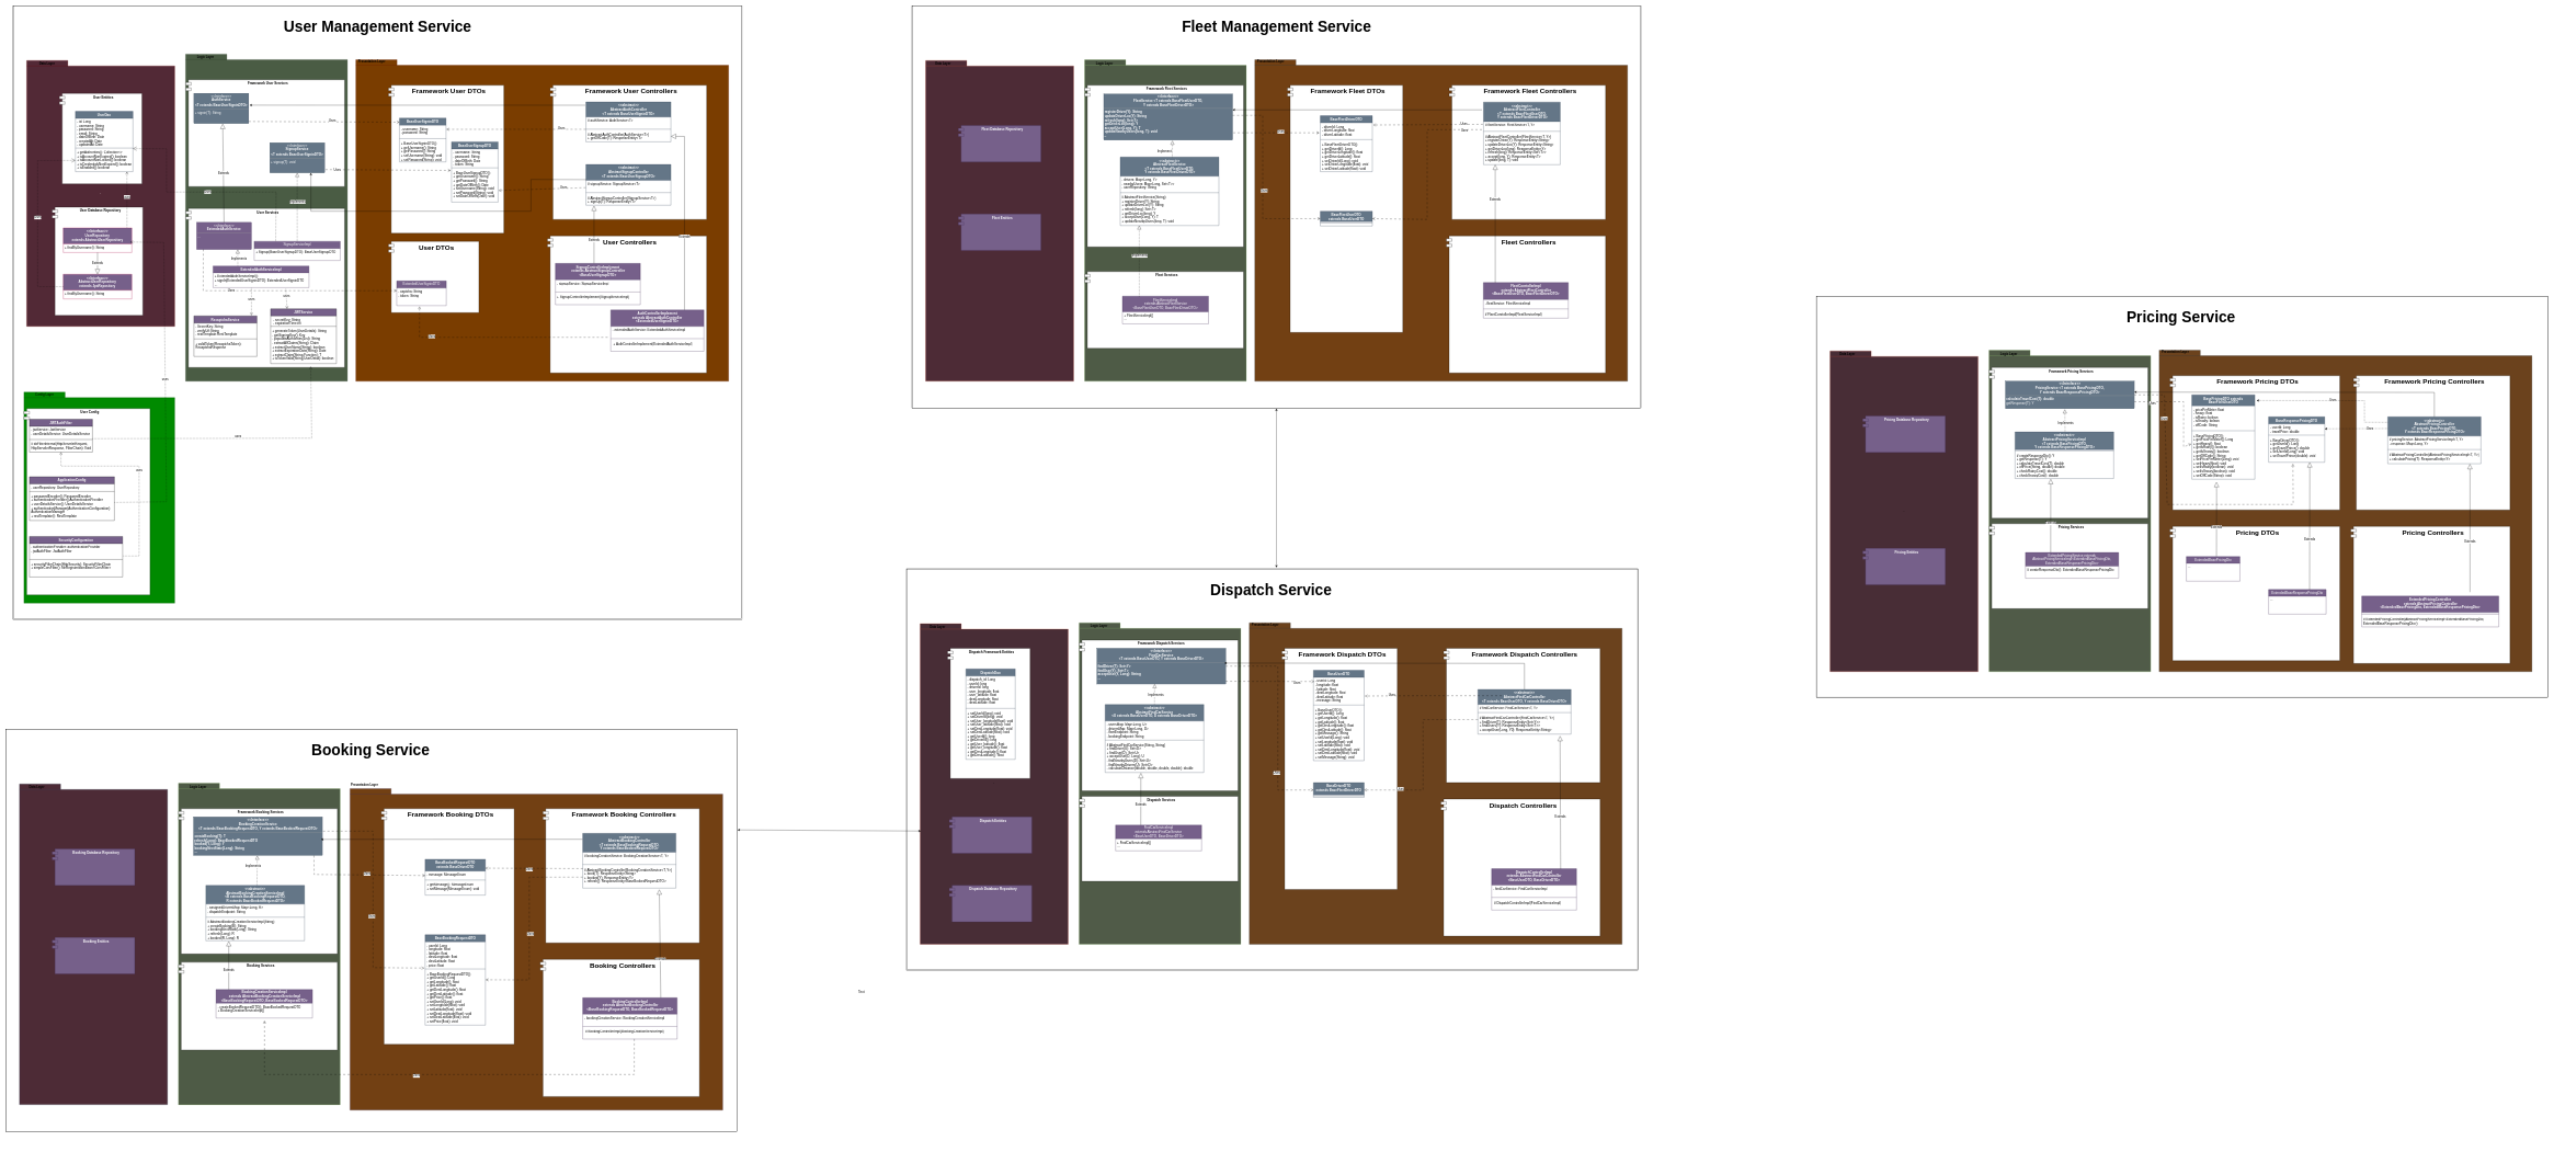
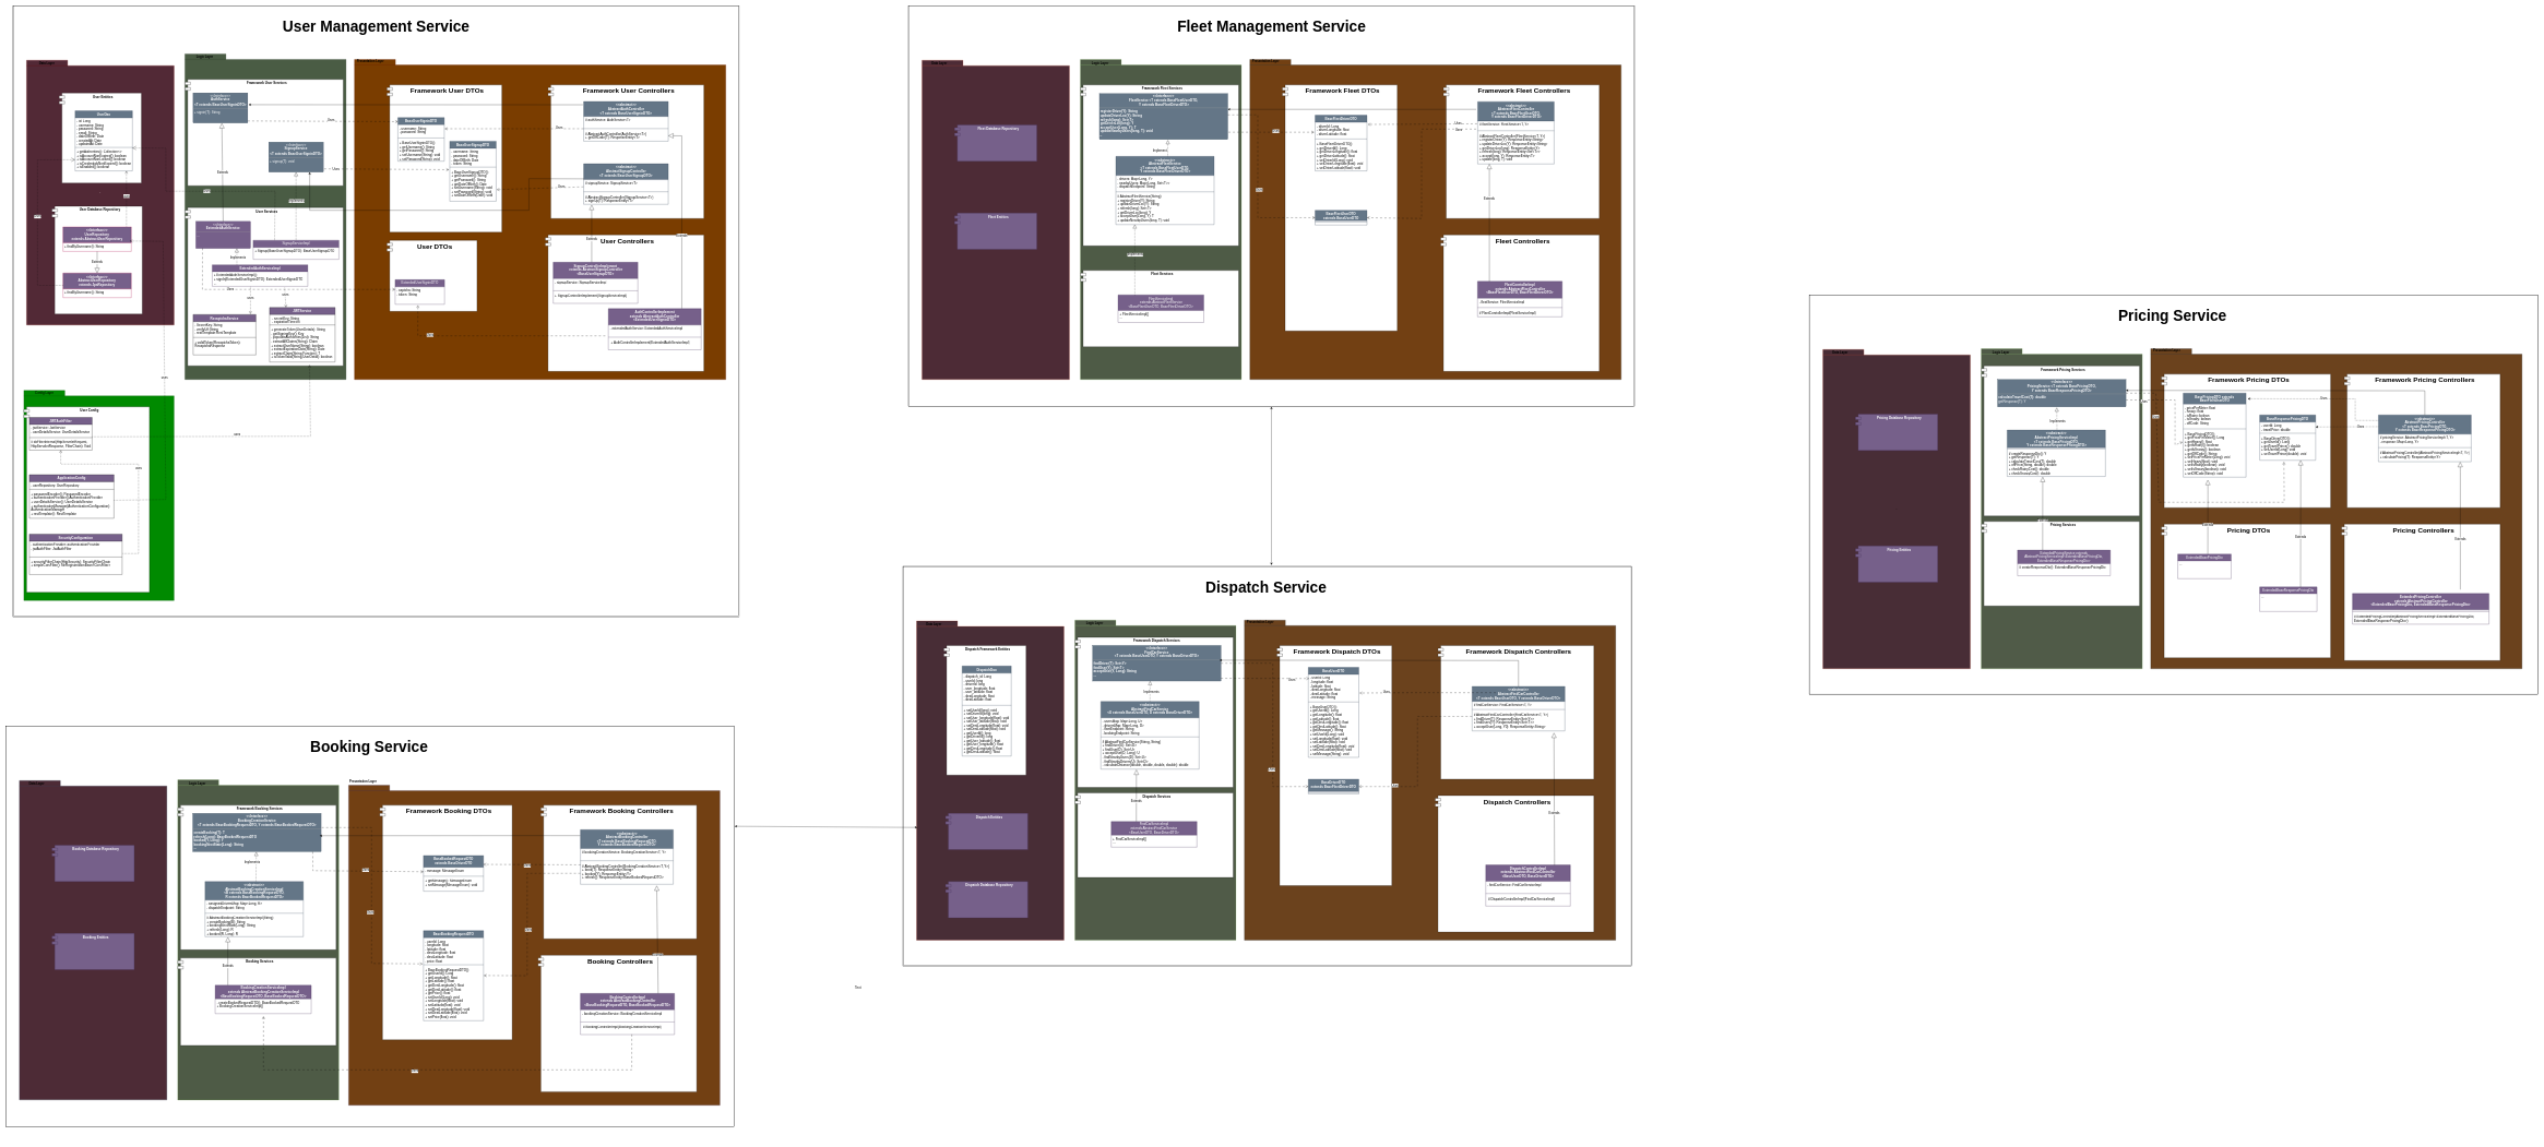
- <mxCell id="158" value="- drivers: Map&amp;lt;Long, Y&amp;gt;&lt;br&gt;- nearbyUsers: Map&amp;lt;Long, Set&amp;lt;T&amp;gt;&amp;gt;&lt;br&gt;-&amp;nbsp;userRepository: String" style="text;strokeColor=none;fillColor=none;align=left;verticalAlign=top;spacingLeft=4;spacingRight=4;overflow=hidden;rotatable=0;points=[[0,0.5],[1,0.5]];portConstraint=eastwest;whiteSpace=wrap;html=1;" parent="157" vertex="1"><mxGeometry y="70" width="360" height="56" as="geometry" /></mxCell>
+ <mxCell id="158" value="- drivers: Map&amp;lt;Long, Y&amp;gt;&lt;br&gt;- nearbyUsers: Map&amp;lt;Long, Set&amp;lt;T&amp;gt;&amp;gt;&lt;br&gt;-&amp;nbsp;dispatchEndpoint: String" style="text;strokeColor=none;fillColor=none;align=left;verticalAlign=top;spacingLeft=4;spacingRight=4;overflow=hidden;rotatable=0;points=[[0,0.5],[1,0.5]];portConstraint=eastwest;whiteSpace=wrap;html=1;" parent="157" vertex="1"><mxGeometry y="70" width="360" height="56" as="geometry" /></mxCell>
